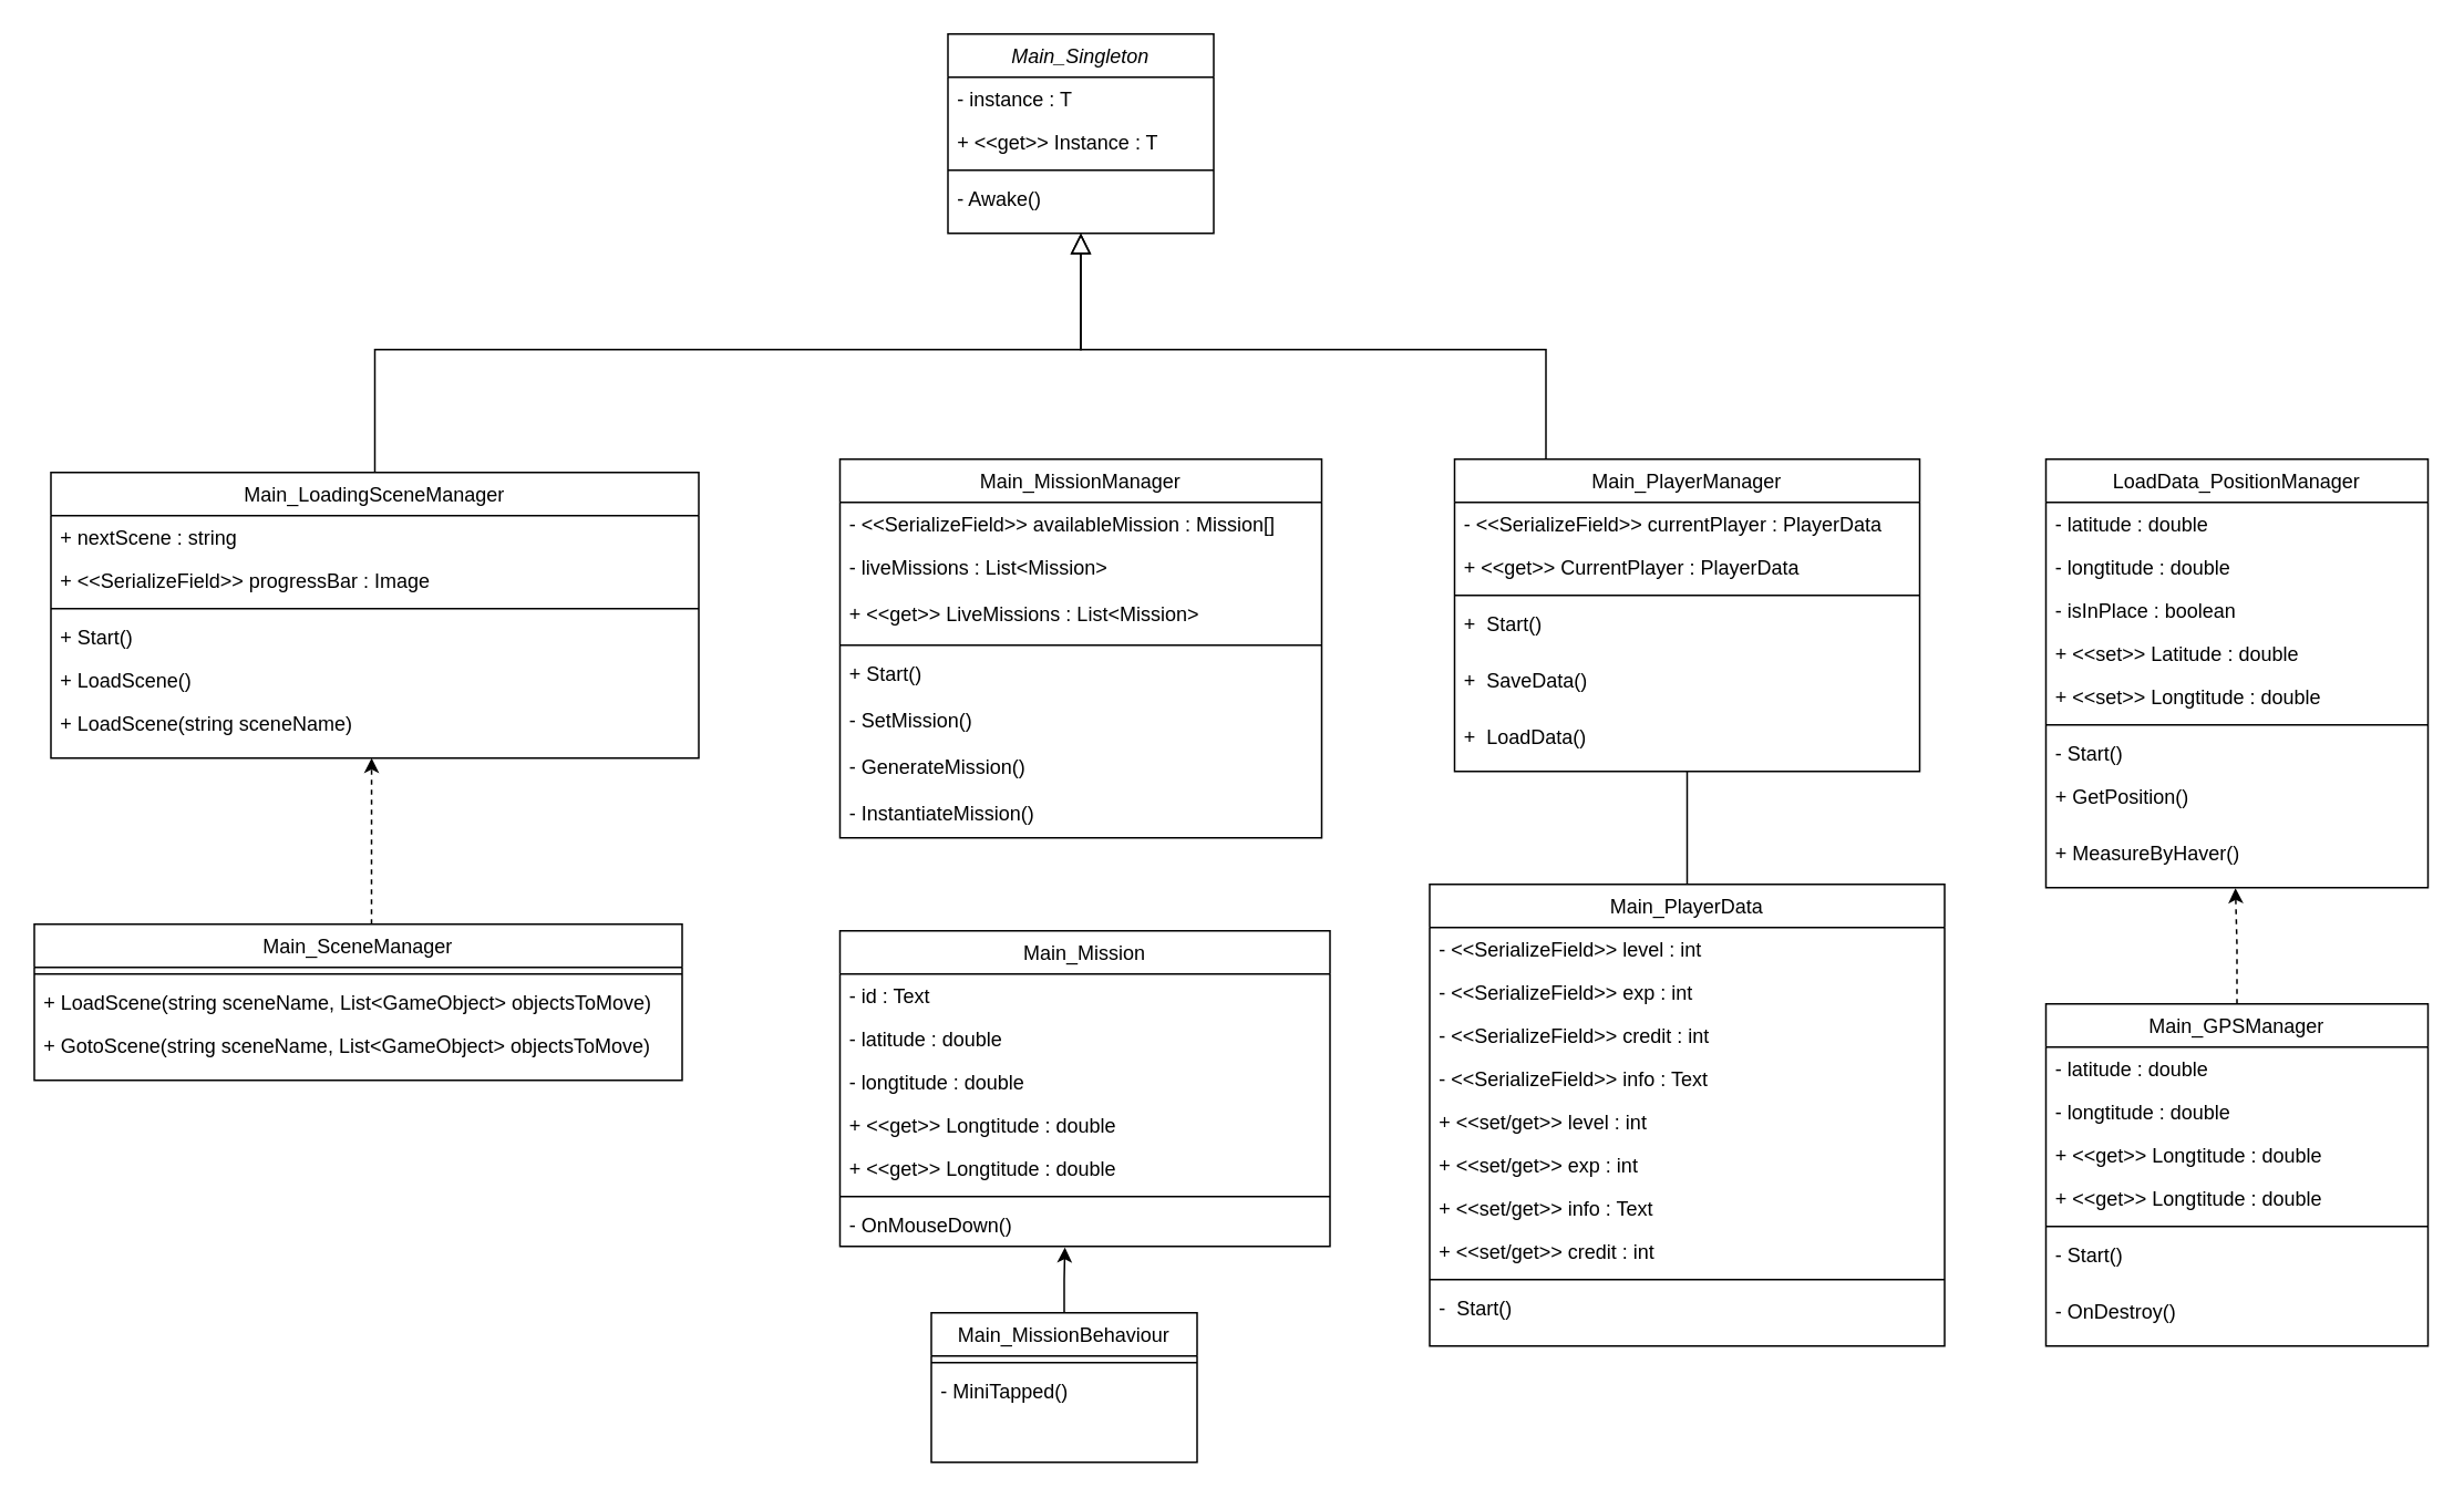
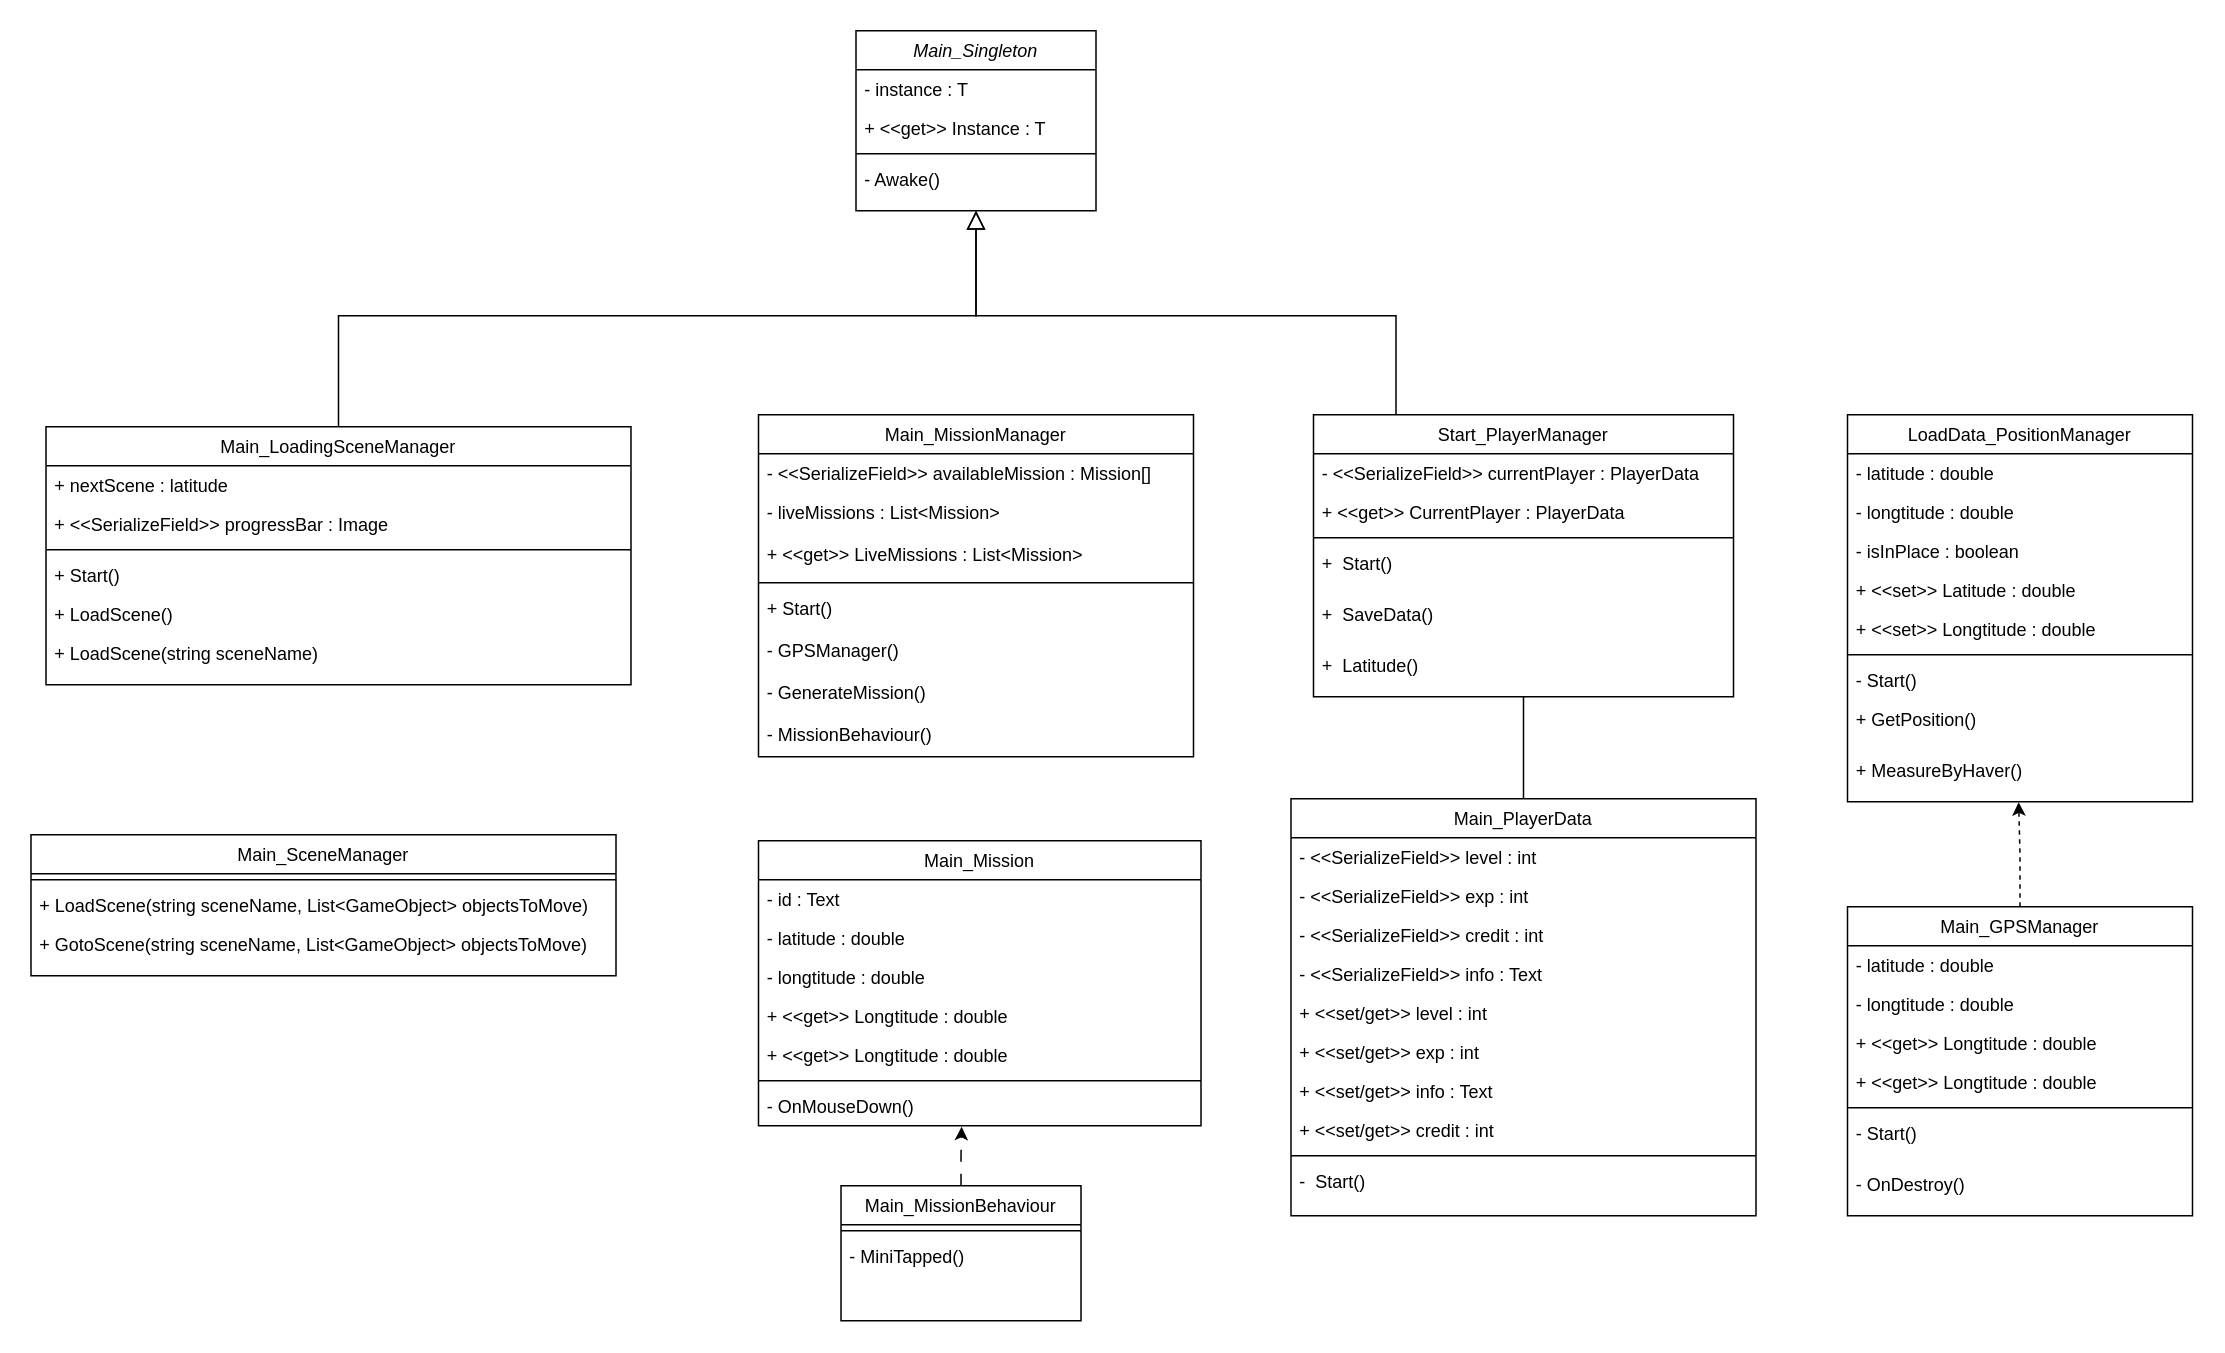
- <mxCell id="16" value="Main_PlayerManager" style="swimlane;fontStyle=0;align=center;verticalAlign=top;childLayout=stackLayout;horizontal=1;startSize=26;horizontalStack=0;resizeParent=1;resizeLast=0;collapsible=1;marginBottom=0;rounded=0;shadow=0;strokeWidth=1;" parent="1" vertex="1"><mxGeometry x="875" y="276" width="280" height="188" as="geometry"><mxRectangle x="340" y="380" width="170" height="26" as="alternateBounds" /></mxGeometry></mxCell>
+ <mxCell id="16" value="Start_PlayerManager" style="swimlane;fontStyle=0;align=center;verticalAlign=top;childLayout=stackLayout;horizontal=1;startSize=26;horizontalStack=0;resizeParent=1;resizeLast=0;collapsible=1;marginBottom=0;rounded=0;shadow=0;strokeWidth=1;" parent="1" vertex="1"><mxGeometry x="875" y="276" width="280" height="188" as="geometry"><mxRectangle x="340" y="380" width="170" height="26" as="alternateBounds" /></mxGeometry></mxCell>
- <mxCell id="74" value="+ nextScene : string " style="text;align=left;verticalAlign=top;spacingLeft=4;spacingRight=4;overflow=hidden;rotatable=0;points=[[0,0.5],[1,0.5]];portConstraint=eastwest;" parent="73" vertex="1"><mxGeometry y="26" width="390" height="26" as="geometry" /></mxCell>
+ <mxCell id="74" value="+ nextScene : latitude " style="text;align=left;verticalAlign=top;spacingLeft=4;spacingRight=4;overflow=hidden;rotatable=0;points=[[0,0.5],[1,0.5]];portConstraint=eastwest;" parent="73" vertex="1"><mxGeometry y="26" width="390" height="26" as="geometry" /></mxCell>
- <mxCell id="13" value="- SetMission()" style="text;align=left;verticalAlign=top;spacingLeft=4;spacingRight=4;overflow=hidden;rotatable=0;points=[[0,0.5],[1,0.5]];portConstraint=eastwest;rounded=0;shadow=0;html=0;" vertex="1" parent="7"><mxGeometry y="144" width="290" height="28" as="geometry" /></mxCell>
+ <mxCell id="13" value="- GPSManager()" style="text;align=left;verticalAlign=top;spacingLeft=4;spacingRight=4;overflow=hidden;rotatable=0;points=[[0,0.5],[1,0.5]];portConstraint=eastwest;rounded=0;shadow=0;html=0;" vertex="1" parent="7"><mxGeometry y="144" width="290" height="28" as="geometry" /></mxCell>
- <mxCell id="22" value="+  LoadData()" style="text;align=left;verticalAlign=top;spacingLeft=4;spacingRight=4;overflow=hidden;rotatable=0;points=[[0,0.5],[1,0.5]];portConstraint=eastwest;" vertex="1" parent="16"><mxGeometry y="154" width="280" height="34" as="geometry" /></mxCell>
+ <mxCell id="22" value="+  Latitude()" style="text;align=left;verticalAlign=top;spacingLeft=4;spacingRight=4;overflow=hidden;rotatable=0;points=[[0,0.5],[1,0.5]];portConstraint=eastwest;" vertex="1" parent="16"><mxGeometry y="154" width="280" height="34" as="geometry" /></mxCell>
- <mxCell id="15" value="- InstantiateMission()" style="text;align=left;verticalAlign=top;spacingLeft=4;spacingRight=4;overflow=hidden;rotatable=0;points=[[0,0.5],[1,0.5]];portConstraint=eastwest;rounded=0;shadow=0;html=0;" parent="7" vertex="1"><mxGeometry y="200" width="290" height="28" as="geometry" /></mxCell>
+ <mxCell id="15" value="- MissionBehaviour()" style="text;align=left;verticalAlign=top;spacingLeft=4;spacingRight=4;overflow=hidden;rotatable=0;points=[[0,0.5],[1,0.5]];portConstraint=eastwest;rounded=0;shadow=0;html=0;" parent="7" vertex="1"><mxGeometry y="200" width="290" height="28" as="geometry" /></mxCell>
- <mxCell id="25" style="edgeStyle=orthogonalEdgeStyle;rounded=0;orthogonalLoop=1;jettySize=auto;html=1;entryX=0.495;entryY=0.998;entryDx=0;entryDy=0;entryPerimeter=0;dashed=1;" edge="1" parent="1" source="26" target="79"><mxGeometry relative="1" as="geometry"><Array as="points"><mxPoint x="223" y="530" /><mxPoint x="223" y="530" /></Array></mxGeometry></mxCell>
- <mxCell id="69" style="edgeStyle=orthogonalEdgeStyle;rounded=0;orthogonalLoop=1;jettySize=auto;html=1;entryX=0.459;entryY=1.025;entryDx=0;entryDy=0;dashed=0;dashPattern=8 8;endArrow=classic;endFill=1;entryPerimeter=0;" parent="1" source="70" target="46" edge="1"><mxGeometry relative="1" as="geometry" /></mxCell>
+ <mxCell id="69" style="edgeStyle=orthogonalEdgeStyle;rounded=0;orthogonalLoop=1;jettySize=auto;html=1;entryX=0.459;entryY=1.025;entryDx=0;entryDy=0;dashed=1;dashPattern=8 8;endArrow=classic;endFill=1;entryPerimeter=0;" parent="1" source="70" target="46" edge="1"><mxGeometry relative="1" as="geometry" /></mxCell>
